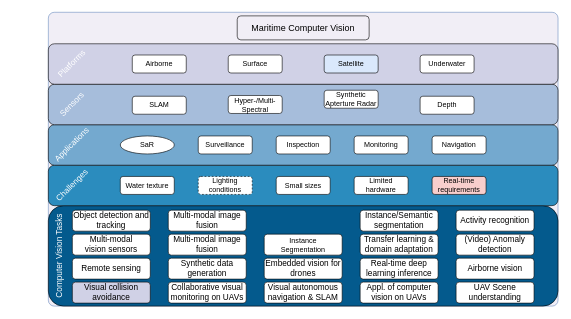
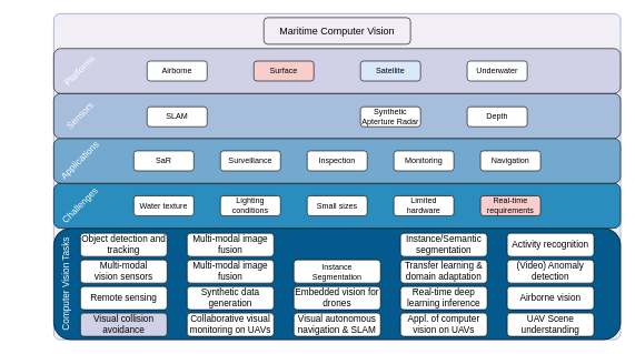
- <mxCell id="10" value="Surface" style="rounded=1;whiteSpace=wrap;html=1;" vertex="1" parent="1"><mxGeometry x="380" y="91.25" width="90" height="30" as="geometry" /></mxCell>
+ <mxCell id="10" value="Surface" style="rounded=1;whiteSpace=wrap;html=1;fillColor=#f8cecc;" vertex="1" parent="1"><mxGeometry x="380" y="91.25" width="90" height="30" as="geometry" /></mxCell>
- <mxCell id="20" value="Synthetic Apterture Radar" style="rounded=1;whiteSpace=wrap;html=1;" vertex="1" parent="1"><mxGeometry x="540" y="150" width="90" height="30" as="geometry" /></mxCell>
+ <mxCell id="20" value="Synthetic Apterture Radar" style="rounded=1;whiteSpace=wrap;html=1;" vertex="1" parent="1"><mxGeometry x="540" y="160" width="90" height="30" as="geometry" /></mxCell>
- <mxCell id="19" value="Hyper-/Multi-Spectral" style="rounded=1;whiteSpace=wrap;html=1;" vertex="1" parent="1"><mxGeometry x="380" y="158.75" width="90" height="30" as="geometry" /></mxCell>
- <mxCell id="13" value="SaR" style="ellipse;whiteSpace=wrap;html=1;" vertex="1" parent="1"><mxGeometry x="200" y="226.25" width="90" height="30" as="geometry" /></mxCell>
+ <mxCell id="13" value="SaR" style="rounded=1;whiteSpace=wrap;html=1;" vertex="1" parent="1"><mxGeometry x="200" y="226.25" width="90" height="30" as="geometry" /></mxCell>
- <mxCell id="24" value="Lighting conditions" style="rounded=1;whiteSpace=wrap;html=1;dashed=1;" vertex="1" parent="1"><mxGeometry x="330" y="293.75" width="90" height="30" as="geometry" /></mxCell>
+ <mxCell id="24" value="Lighting conditions" style="rounded=1;whiteSpace=wrap;html=1;" vertex="1" parent="1"><mxGeometry x="330" y="293.75" width="90" height="30" as="geometry" /></mxCell>
